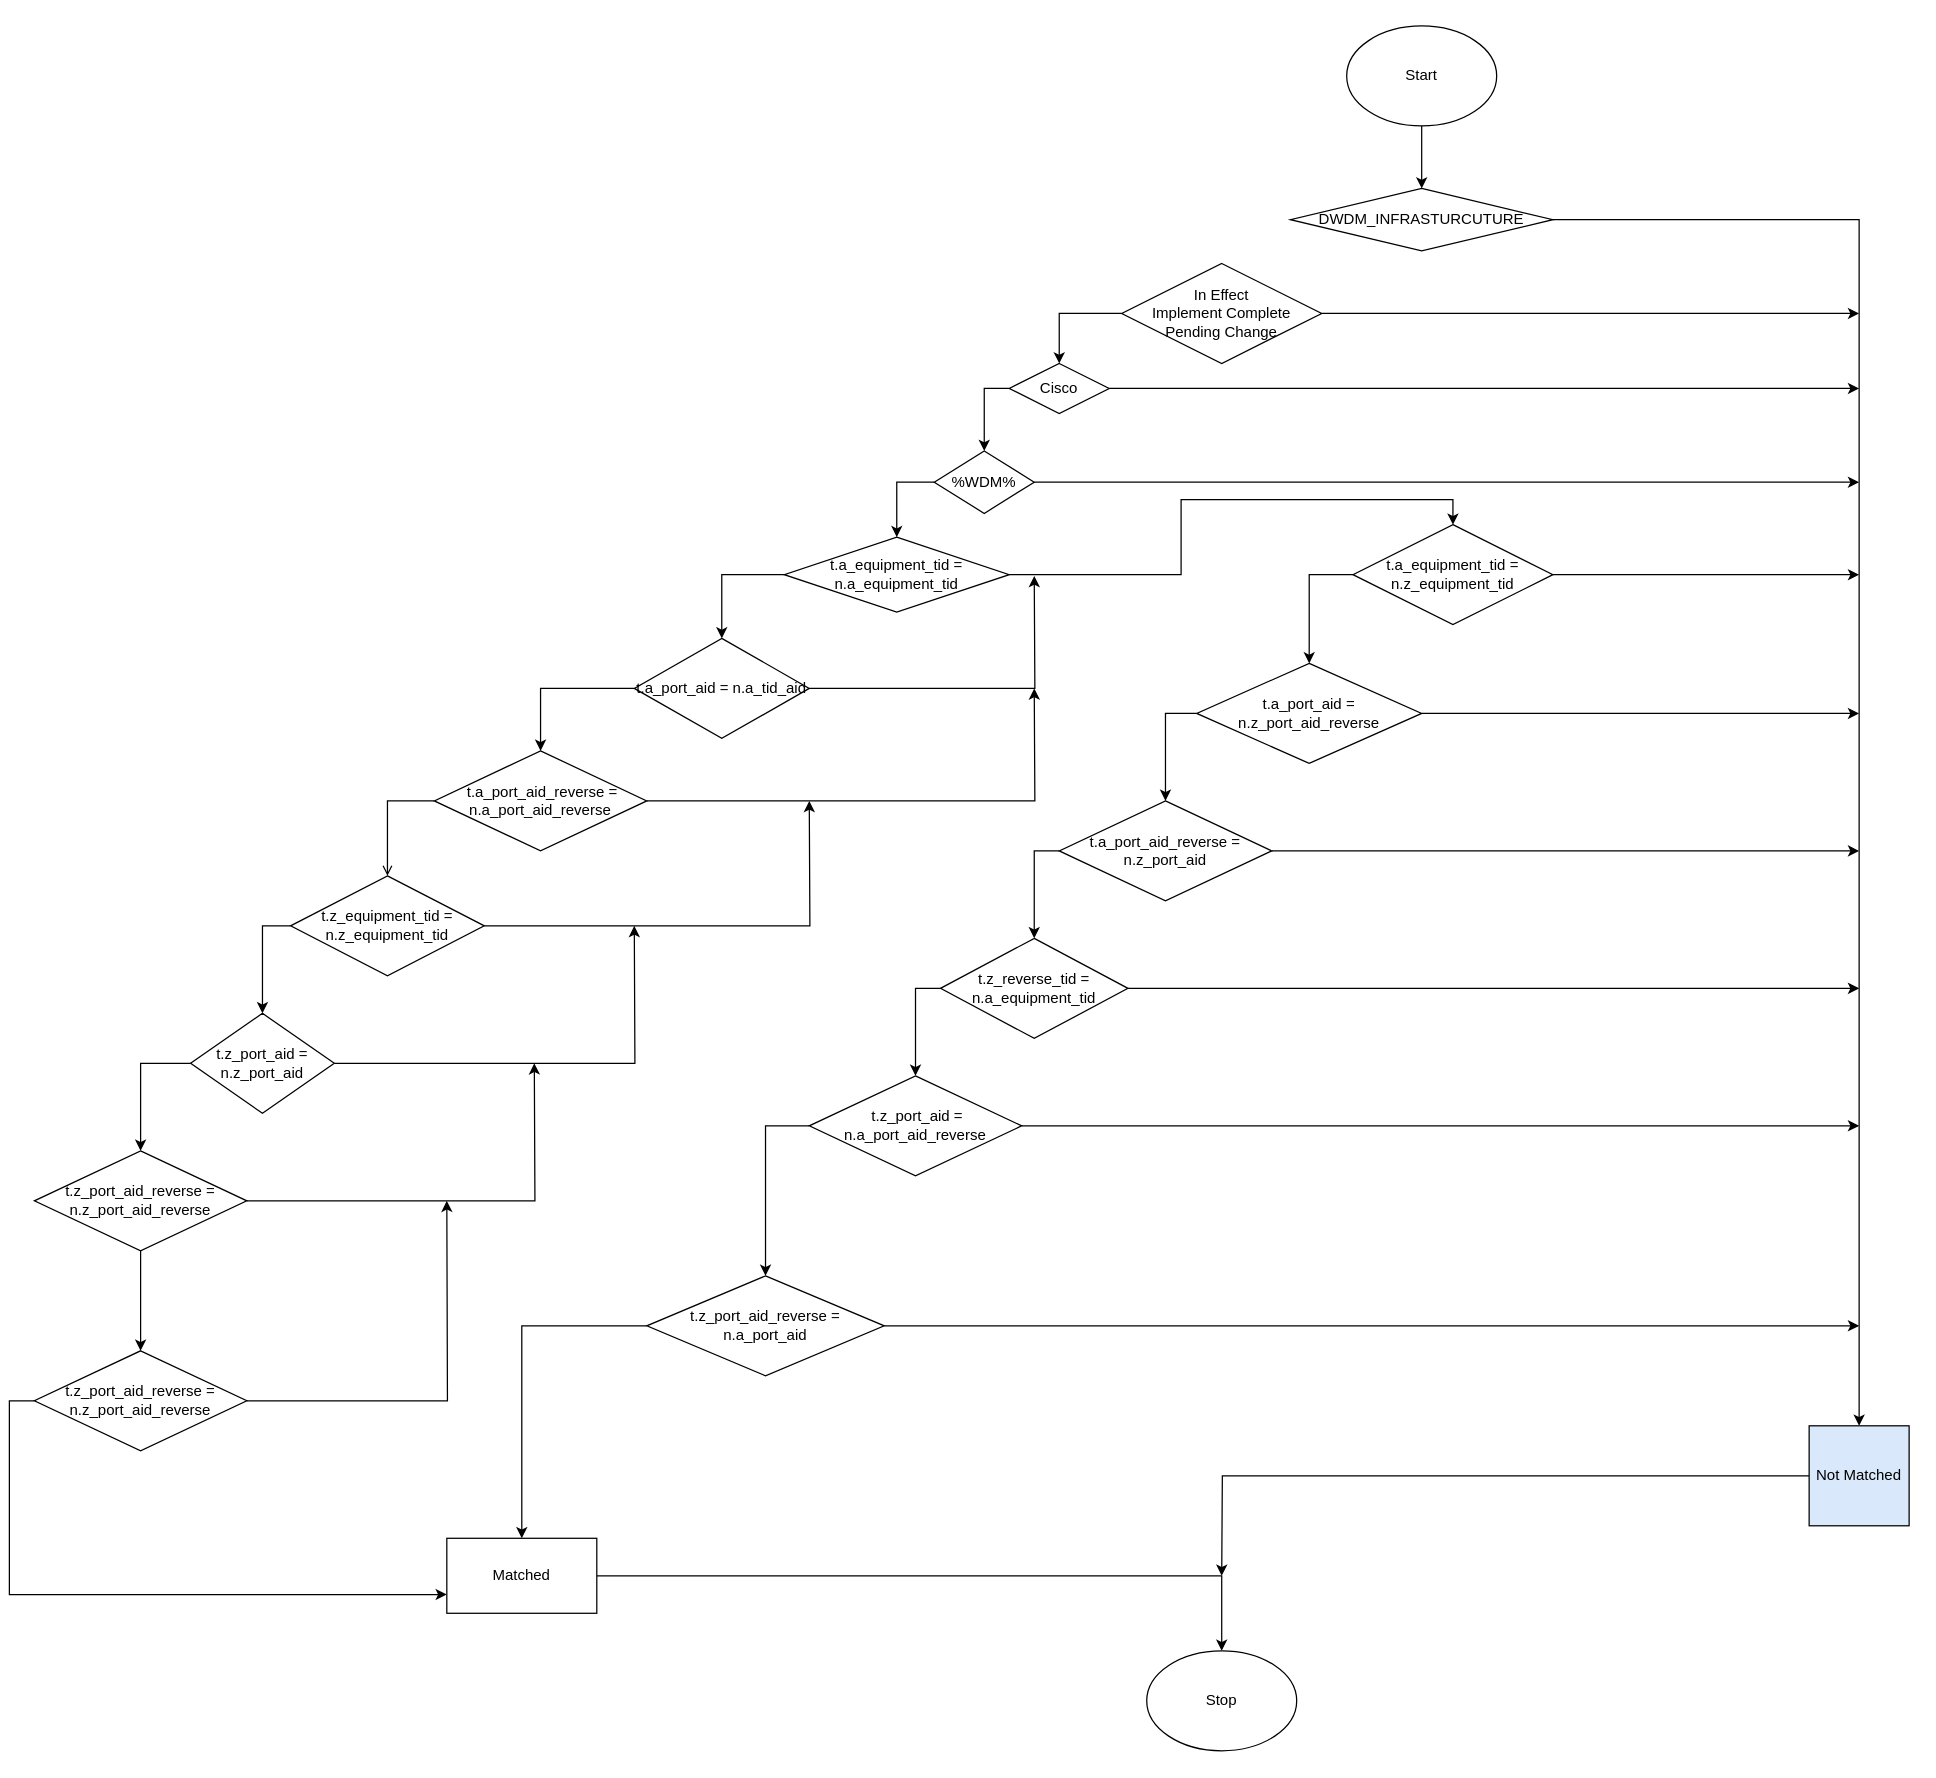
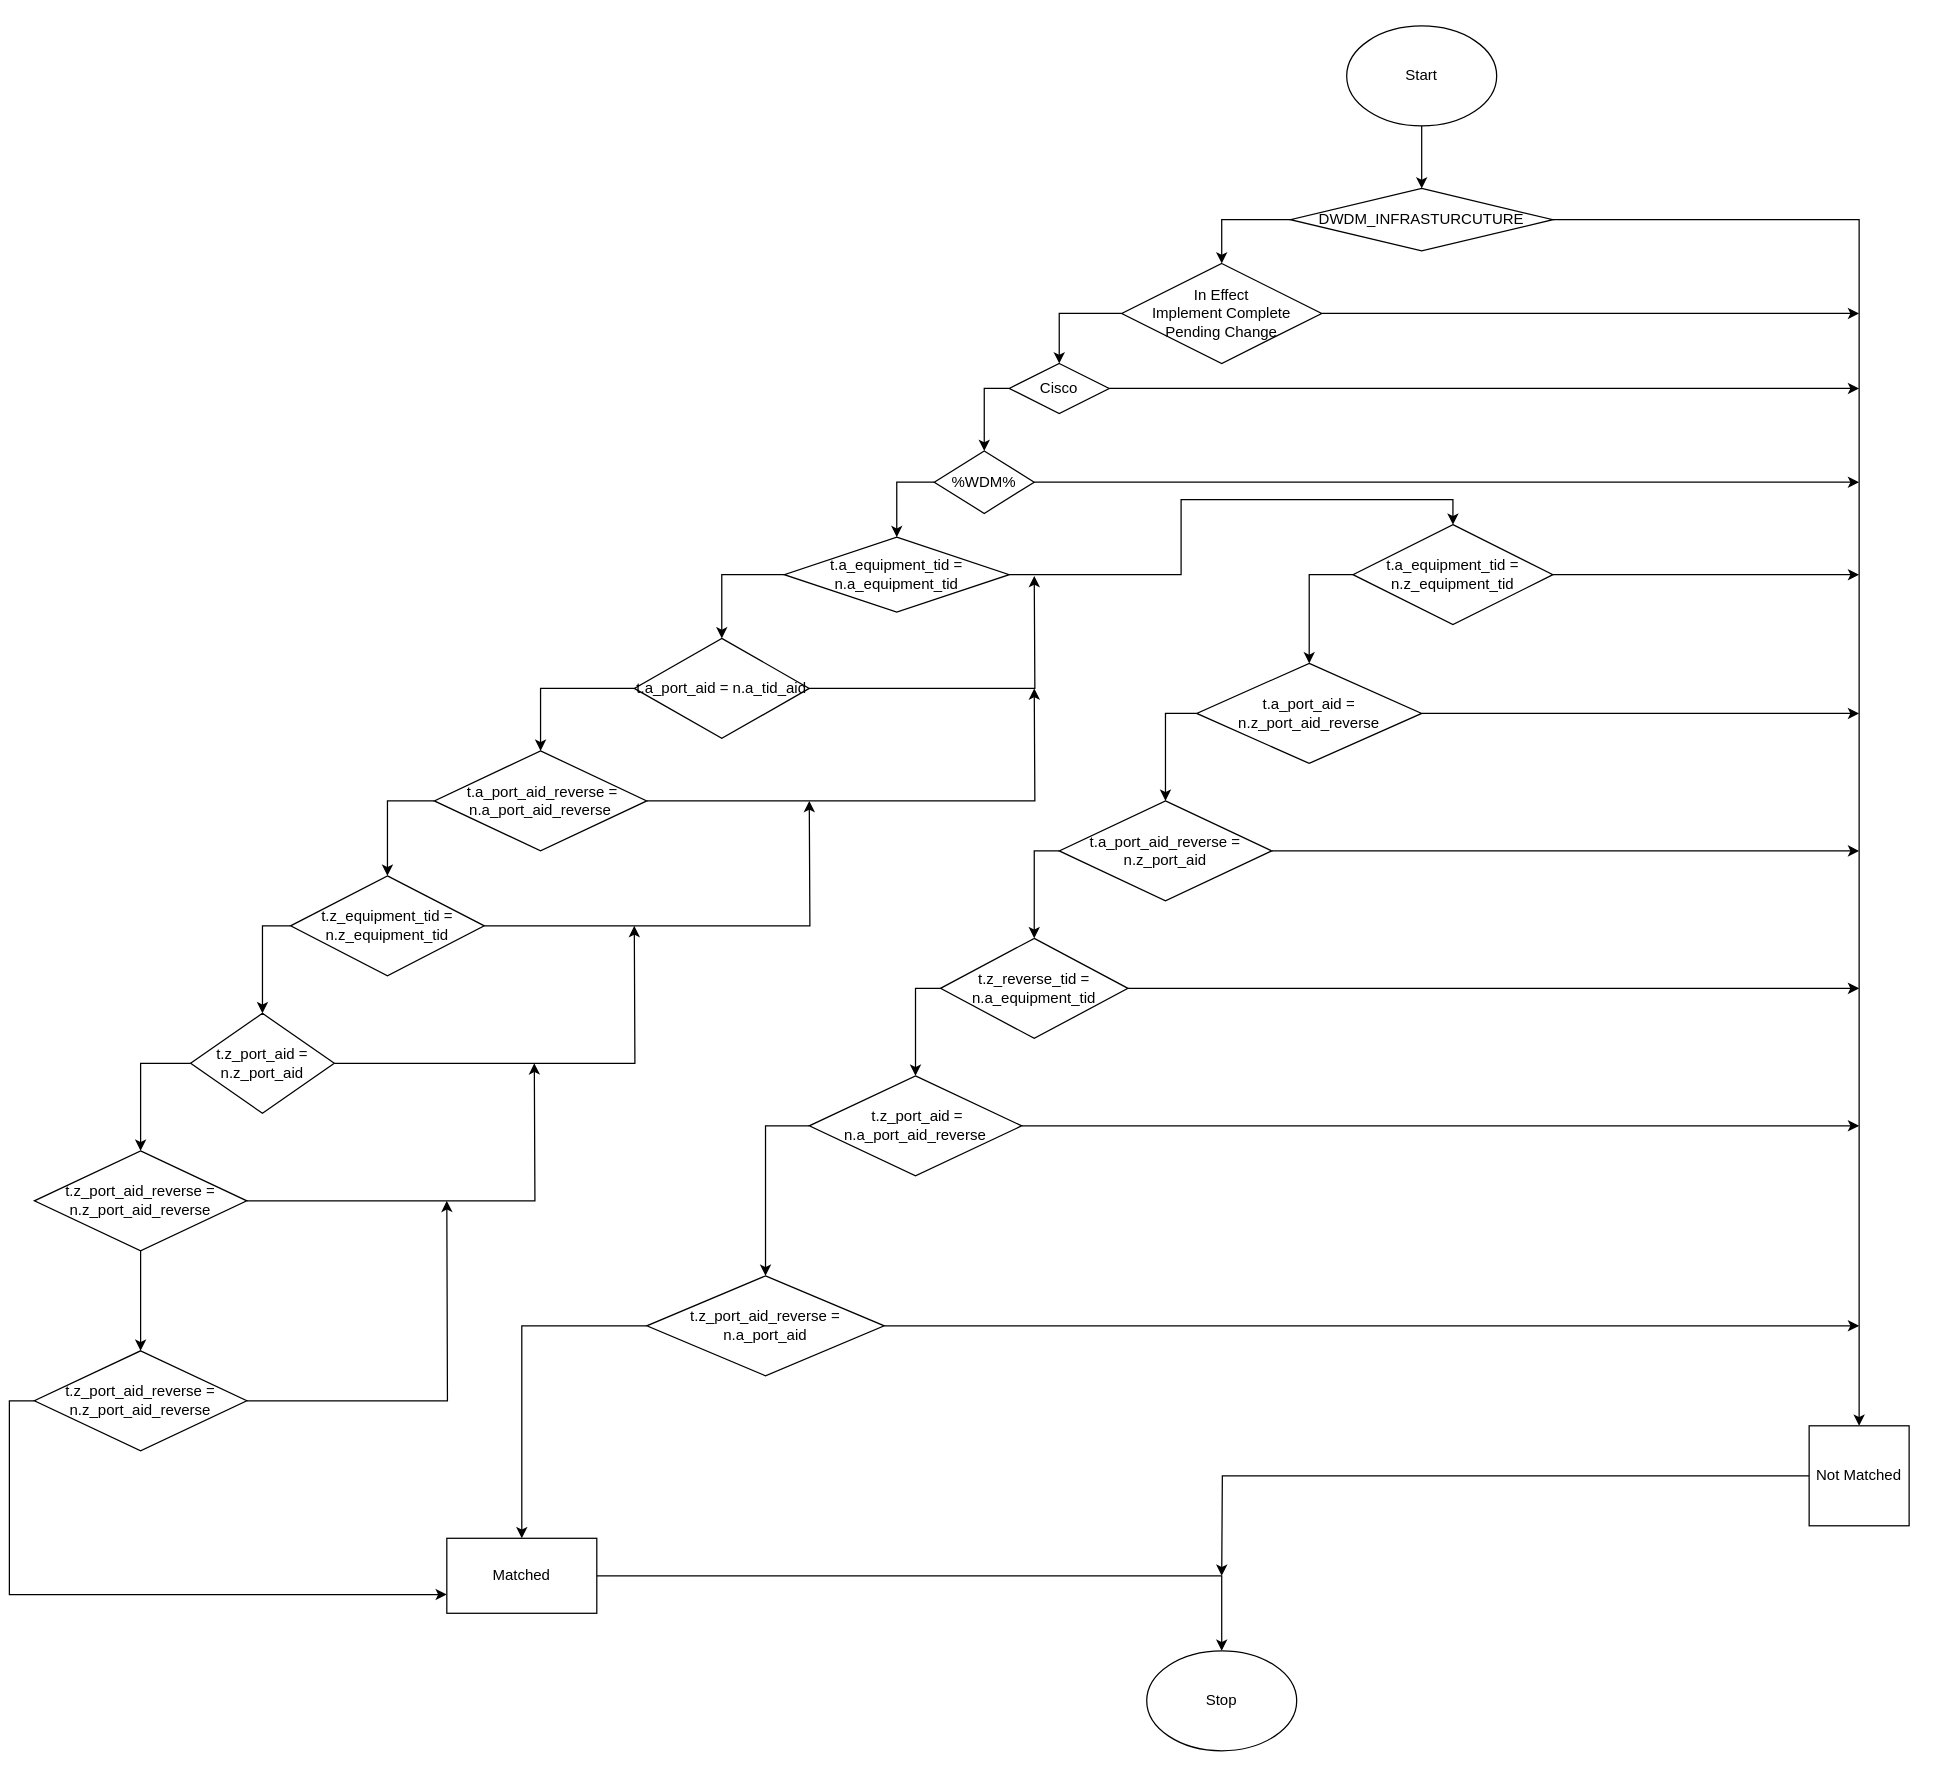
+ <mxCell id="4" style="edgeStyle=orthogonalEdgeStyle;rounded=0;orthogonalLoop=1;jettySize=auto;html=1;entryX=0.5;entryY=0;entryDx=0;entryDy=0;exitX=0;exitY=0.5;exitDx=0;exitDy=0;" edge="1" parent="1" source="6" target="9"><mxGeometry relative="1" as="geometry" /></mxCell>
- <mxCell id="22" style="edgeStyle=orthogonalEdgeStyle;rounded=0;orthogonalLoop=1;jettySize=auto;html=1;entryX=0.5;entryY=0;entryDx=0;entryDy=0;exitX=0;exitY=0.5;exitDx=0;exitDy=0;endArrow=open;" edge="1" parent="1" source="24" target="27"><mxGeometry relative="1" as="geometry" /></mxCell>
+ <mxCell id="22" style="edgeStyle=orthogonalEdgeStyle;rounded=0;orthogonalLoop=1;jettySize=auto;html=1;entryX=0.5;entryY=0;entryDx=0;entryDy=0;exitX=0;exitY=0.5;exitDx=0;exitDy=0;" edge="1" parent="1" source="24" target="27"><mxGeometry relative="1" as="geometry" /></mxCell>
- <mxCell id="40" value="Not Matched" style="whiteSpace=wrap;html=1;aspect=fixed;fillColor=#dae8fc;" vertex="1" parent="1"><mxGeometry x="1440" y="1140" width="80" height="80" as="geometry" /></mxCell>
+ <mxCell id="40" value="Not Matched" style="whiteSpace=wrap;html=1;aspect=fixed;" vertex="1" parent="1"><mxGeometry x="1440" y="1140" width="80" height="80" as="geometry" /></mxCell>
